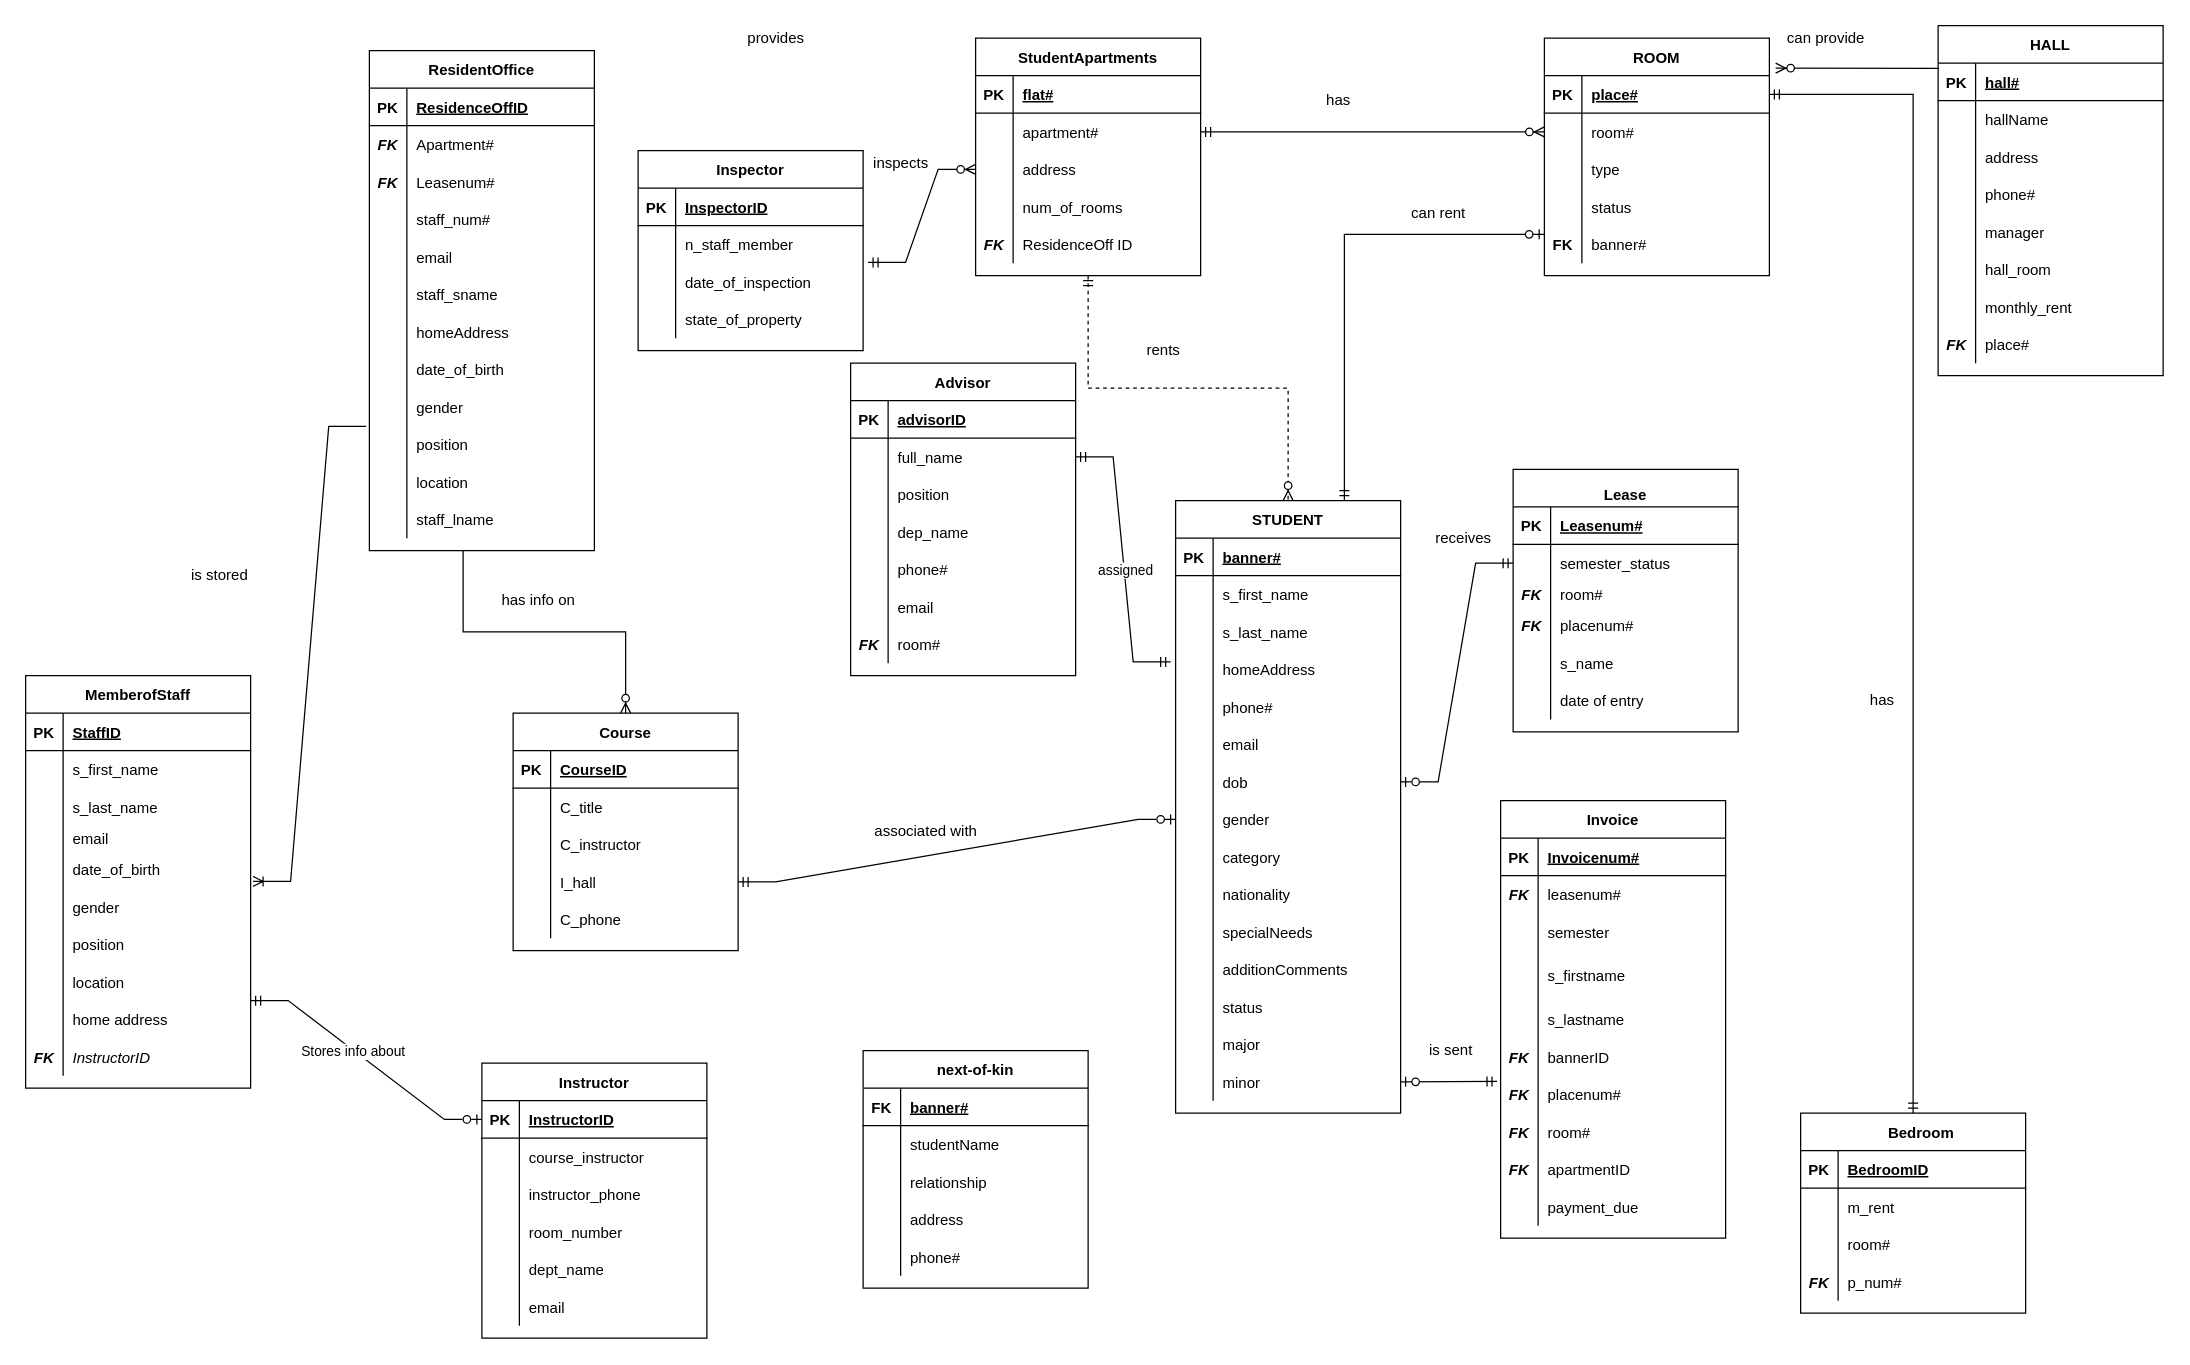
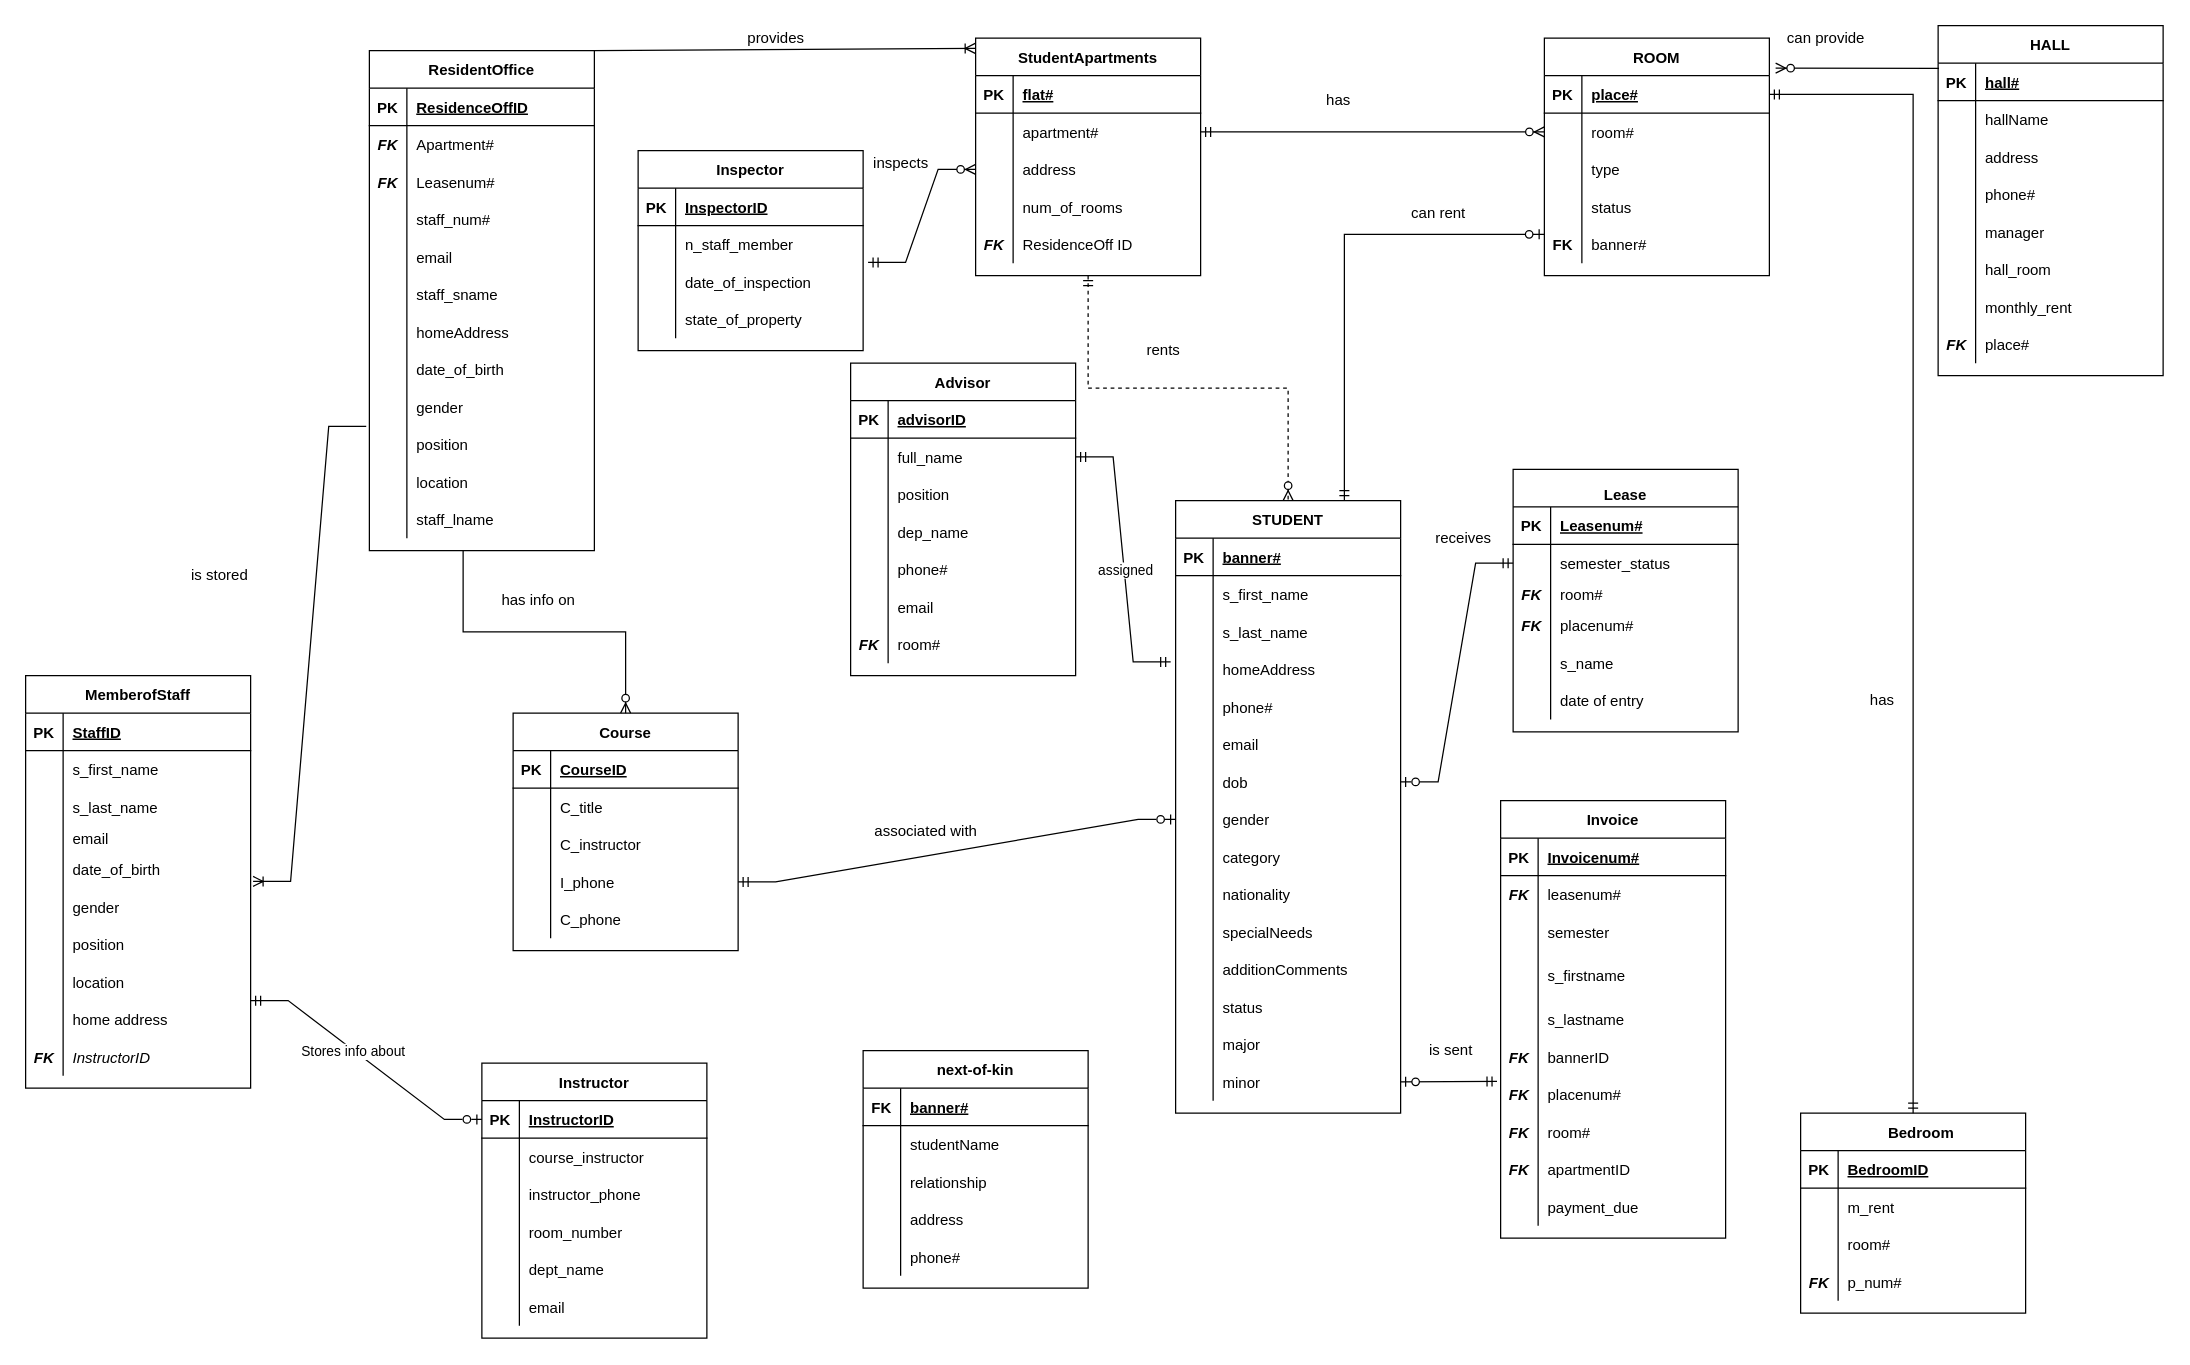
+ <mxCell id="319" value="" style="fontSize=12;html=1;endArrow=ERoneToMany;rounded=0;exitX=1;exitY=0;exitDx=0;exitDy=0;entryX=-0.002;entryY=0.043;entryDx=0;entryDy=0;entryPerimeter=0;" parent="1" source="130" target="114" edge="1"><mxGeometry width="100" height="100" relative="1" as="geometry"><mxPoint x="530" y="240" as="sourcePoint" /><mxPoint x="630" y="140" as="targetPoint" /></mxGeometry></mxCell>
- <mxCell id="289" value="I_hall" style="shape=partialRectangle;connectable=0;fillColor=none;top=0;left=0;bottom=0;right=0;align=left;spacingLeft=6;overflow=hidden;" parent="287" vertex="1"><mxGeometry x="30" width="150" height="30" as="geometry"><mxRectangle width="150" height="30" as="alternateBounds" /></mxGeometry></mxCell>
+ <mxCell id="289" value="I_phone" style="shape=partialRectangle;connectable=0;fillColor=none;top=0;left=0;bottom=0;right=0;align=left;spacingLeft=6;overflow=hidden;" parent="287" vertex="1"><mxGeometry x="30" width="150" height="30" as="geometry"><mxRectangle width="150" height="30" as="alternateBounds" /></mxGeometry></mxCell>
